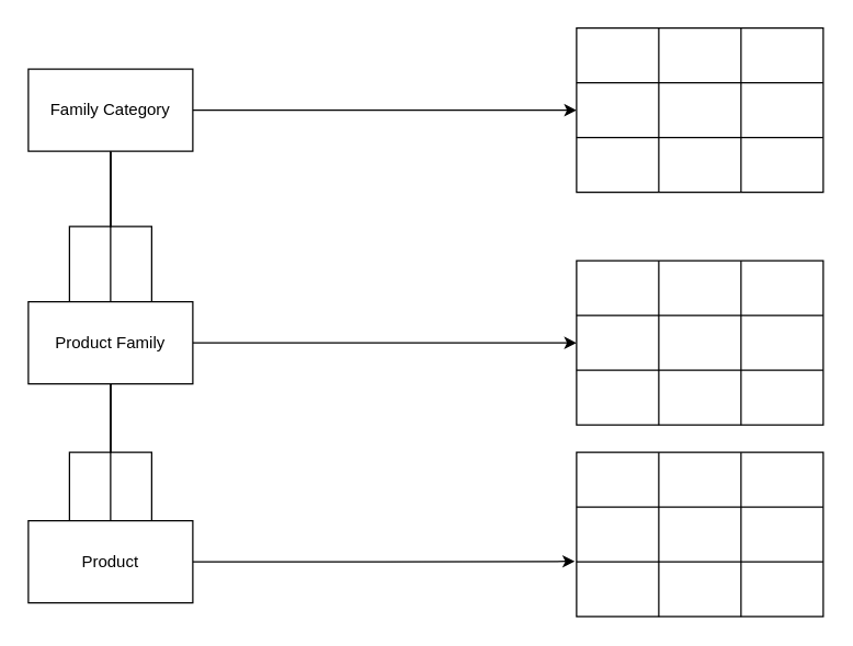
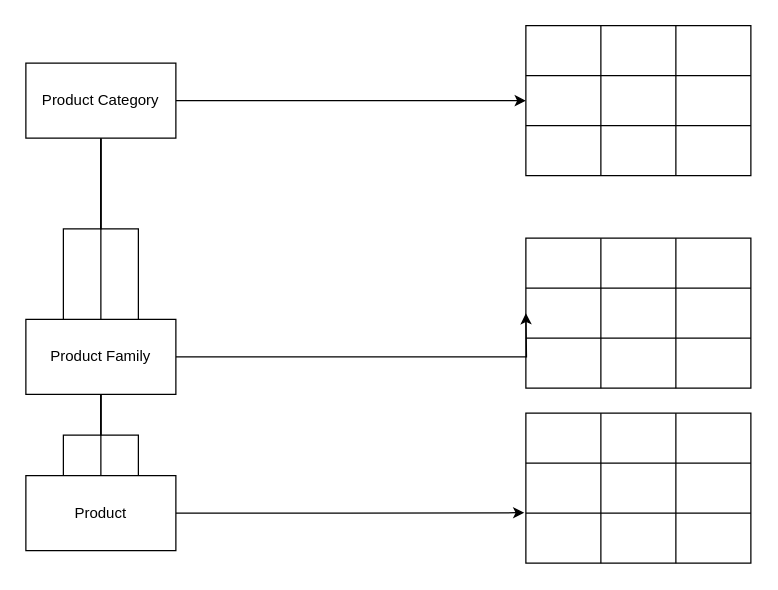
- <mxCell id="19" value="Family Category" style="rounded=0;whiteSpace=wrap;html=1;" vertex="1" parent="1"><mxGeometry x="20" y="50" width="120" height="60" as="geometry" /></mxCell>
+ <mxCell id="19" value="Product Category" style="rounded=0;whiteSpace=wrap;html=1;" vertex="1" parent="1"><mxGeometry x="20" y="50" width="120" height="60" as="geometry" /></mxCell>
- <mxCell id="24" value="Product Family" style="rounded=0;whiteSpace=wrap;html=1;" vertex="1" parent="1"><mxGeometry x="20" y="220" width="120" height="60" as="geometry" /></mxCell>
+ <mxCell id="24" value="Product Family" style="rounded=0;whiteSpace=wrap;html=1;" vertex="1" parent="1"><mxGeometry x="20" y="255" width="120" height="60" as="geometry" /></mxCell>
